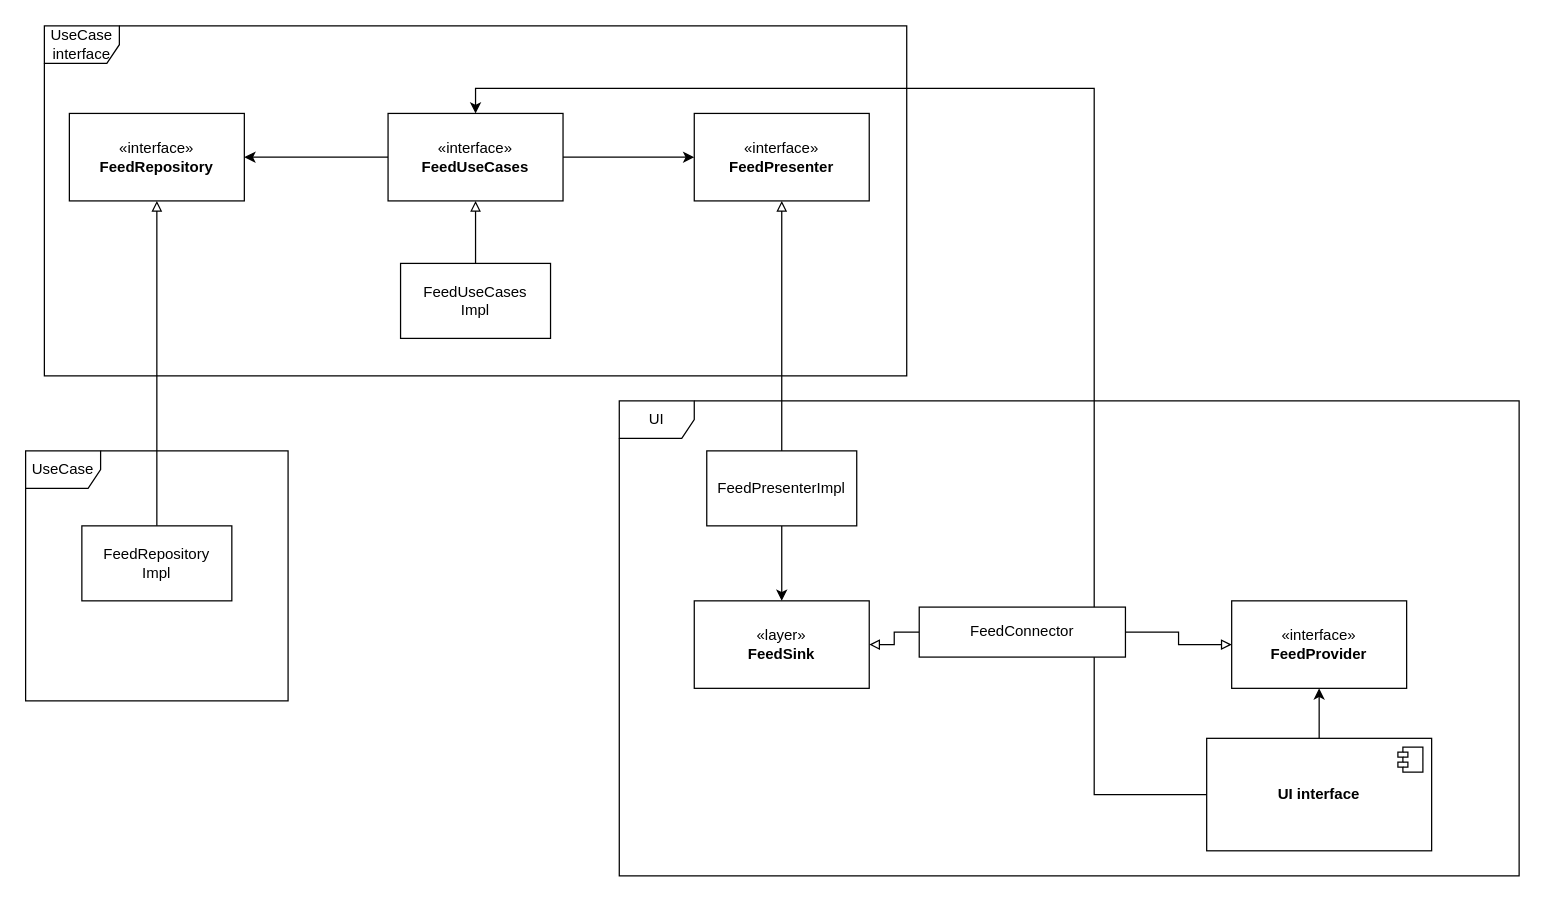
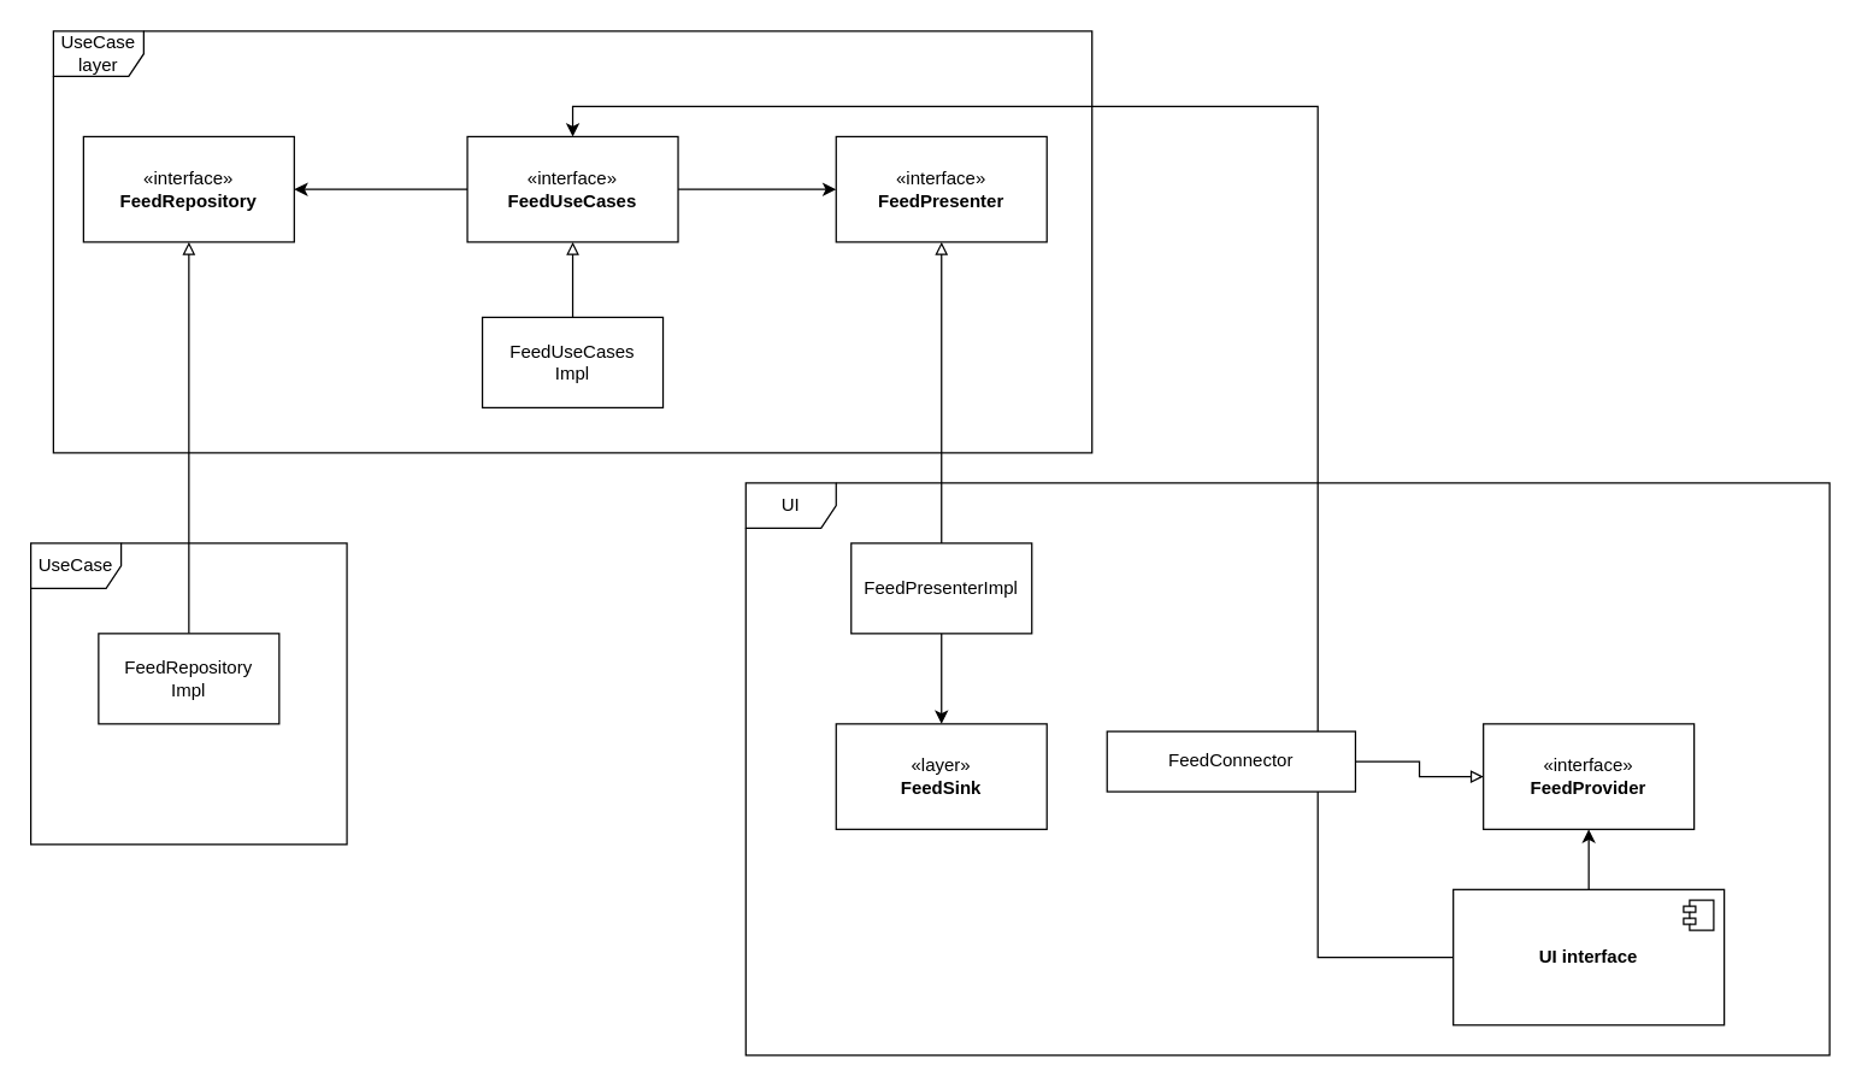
- <mxCell id="16" value="UseCase interface" style="shape=umlFrame;whiteSpace=wrap;html=1;pointerEvents=0;" parent="1" vertex="1"><mxGeometry x="35" y="20" width="690" height="280" as="geometry" /></mxCell>
+ <mxCell id="16" value="UseCase layer" style="shape=umlFrame;whiteSpace=wrap;html=1;pointerEvents=0;" parent="1" vertex="1"><mxGeometry x="35" y="20" width="690" height="280" as="geometry" /></mxCell>
- <mxCell id="24" style="edgeStyle=orthogonalEdgeStyle;rounded=0;orthogonalLoop=1;jettySize=auto;html=1;entryX=1;entryY=0.5;entryDx=0;entryDy=0;endArrow=block;endFill=0;" edge="1" parent="1" source="25" target="23"><mxGeometry relative="1" as="geometry" /></mxCell>
